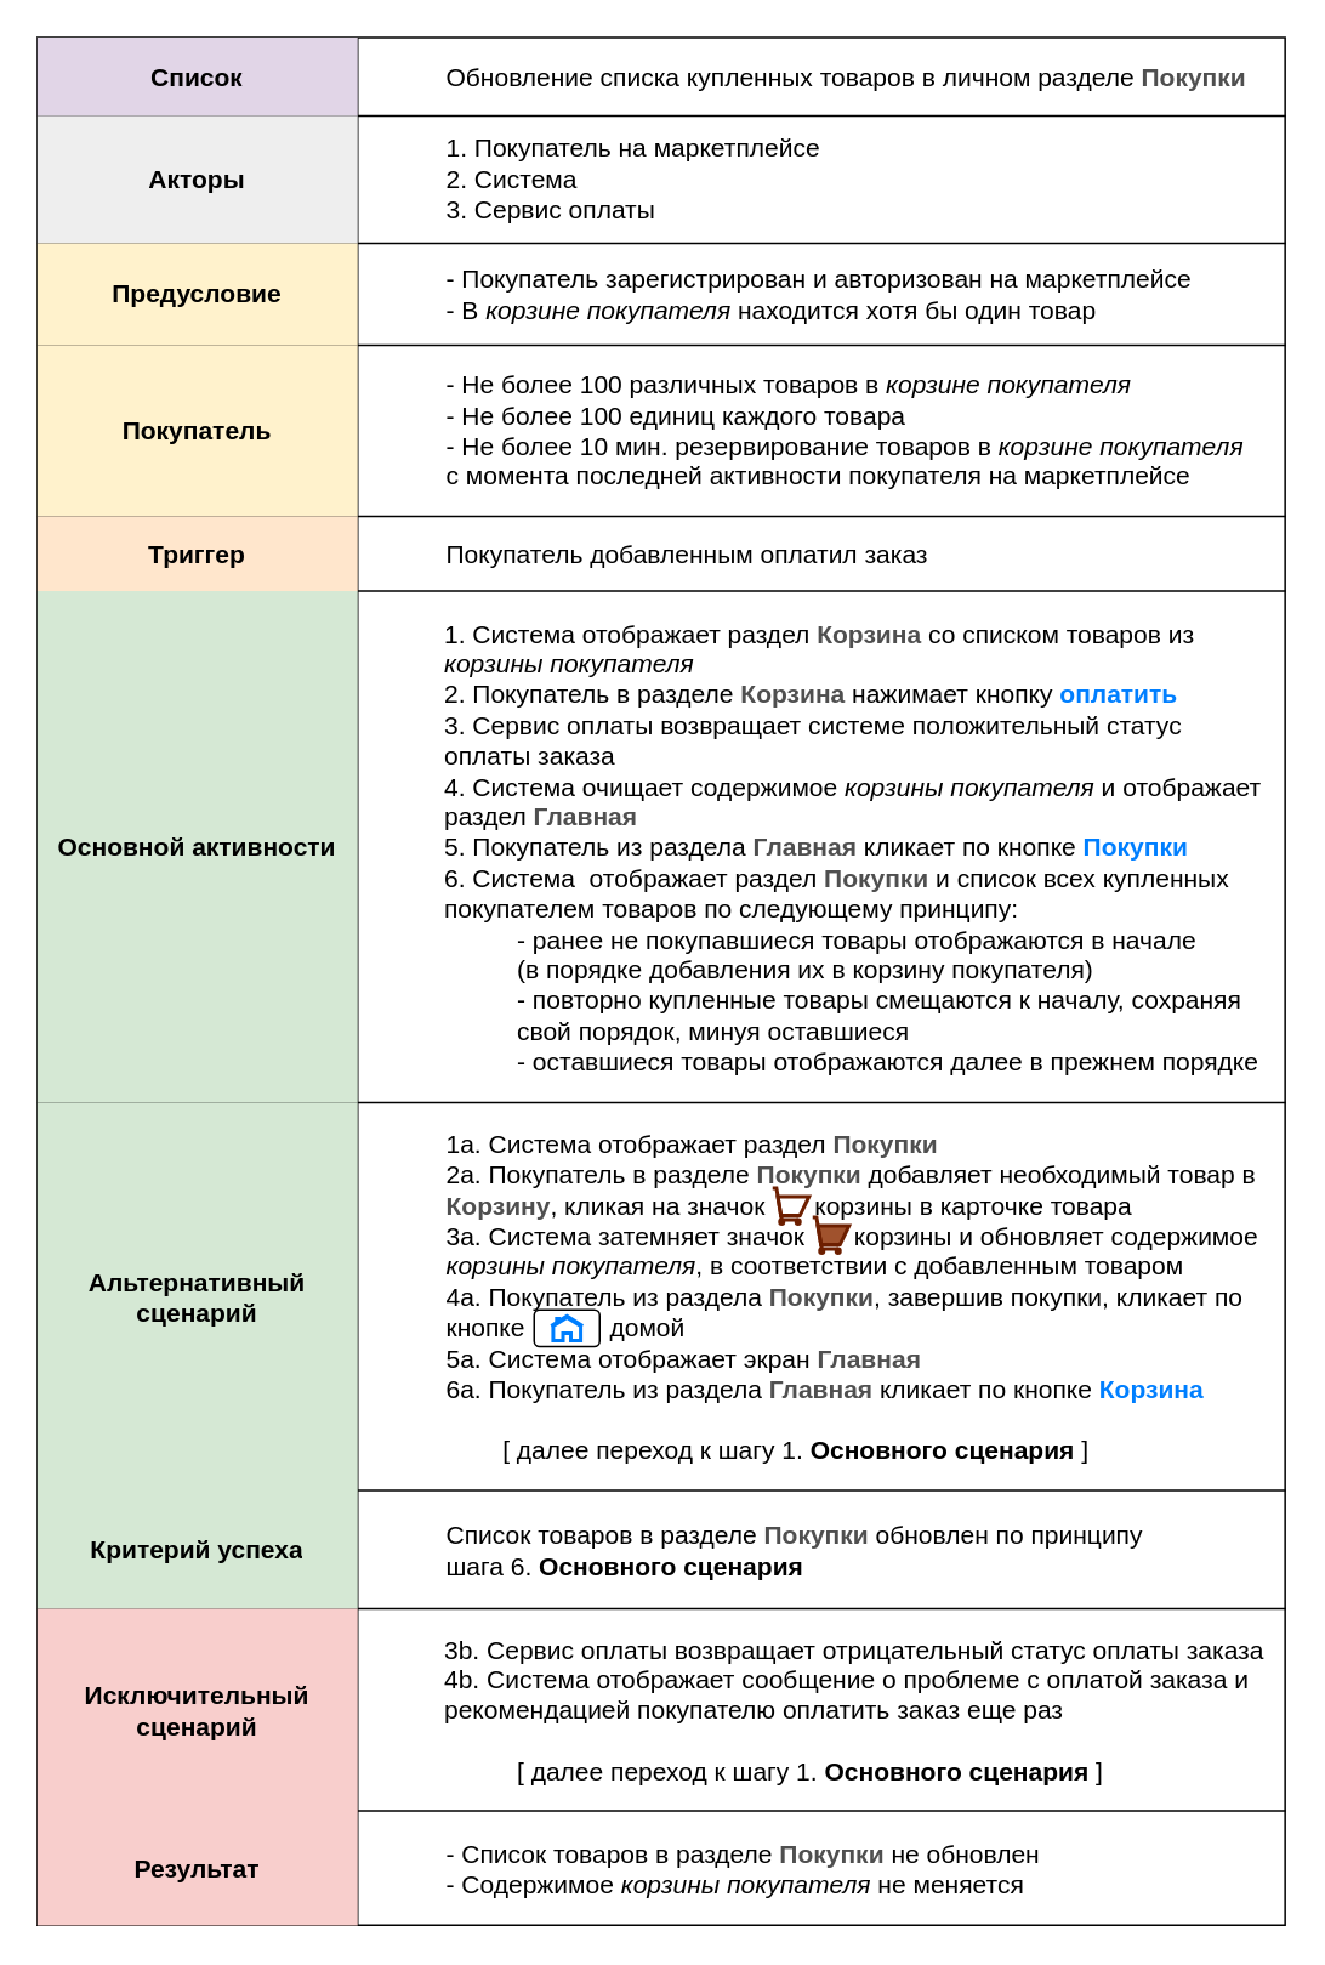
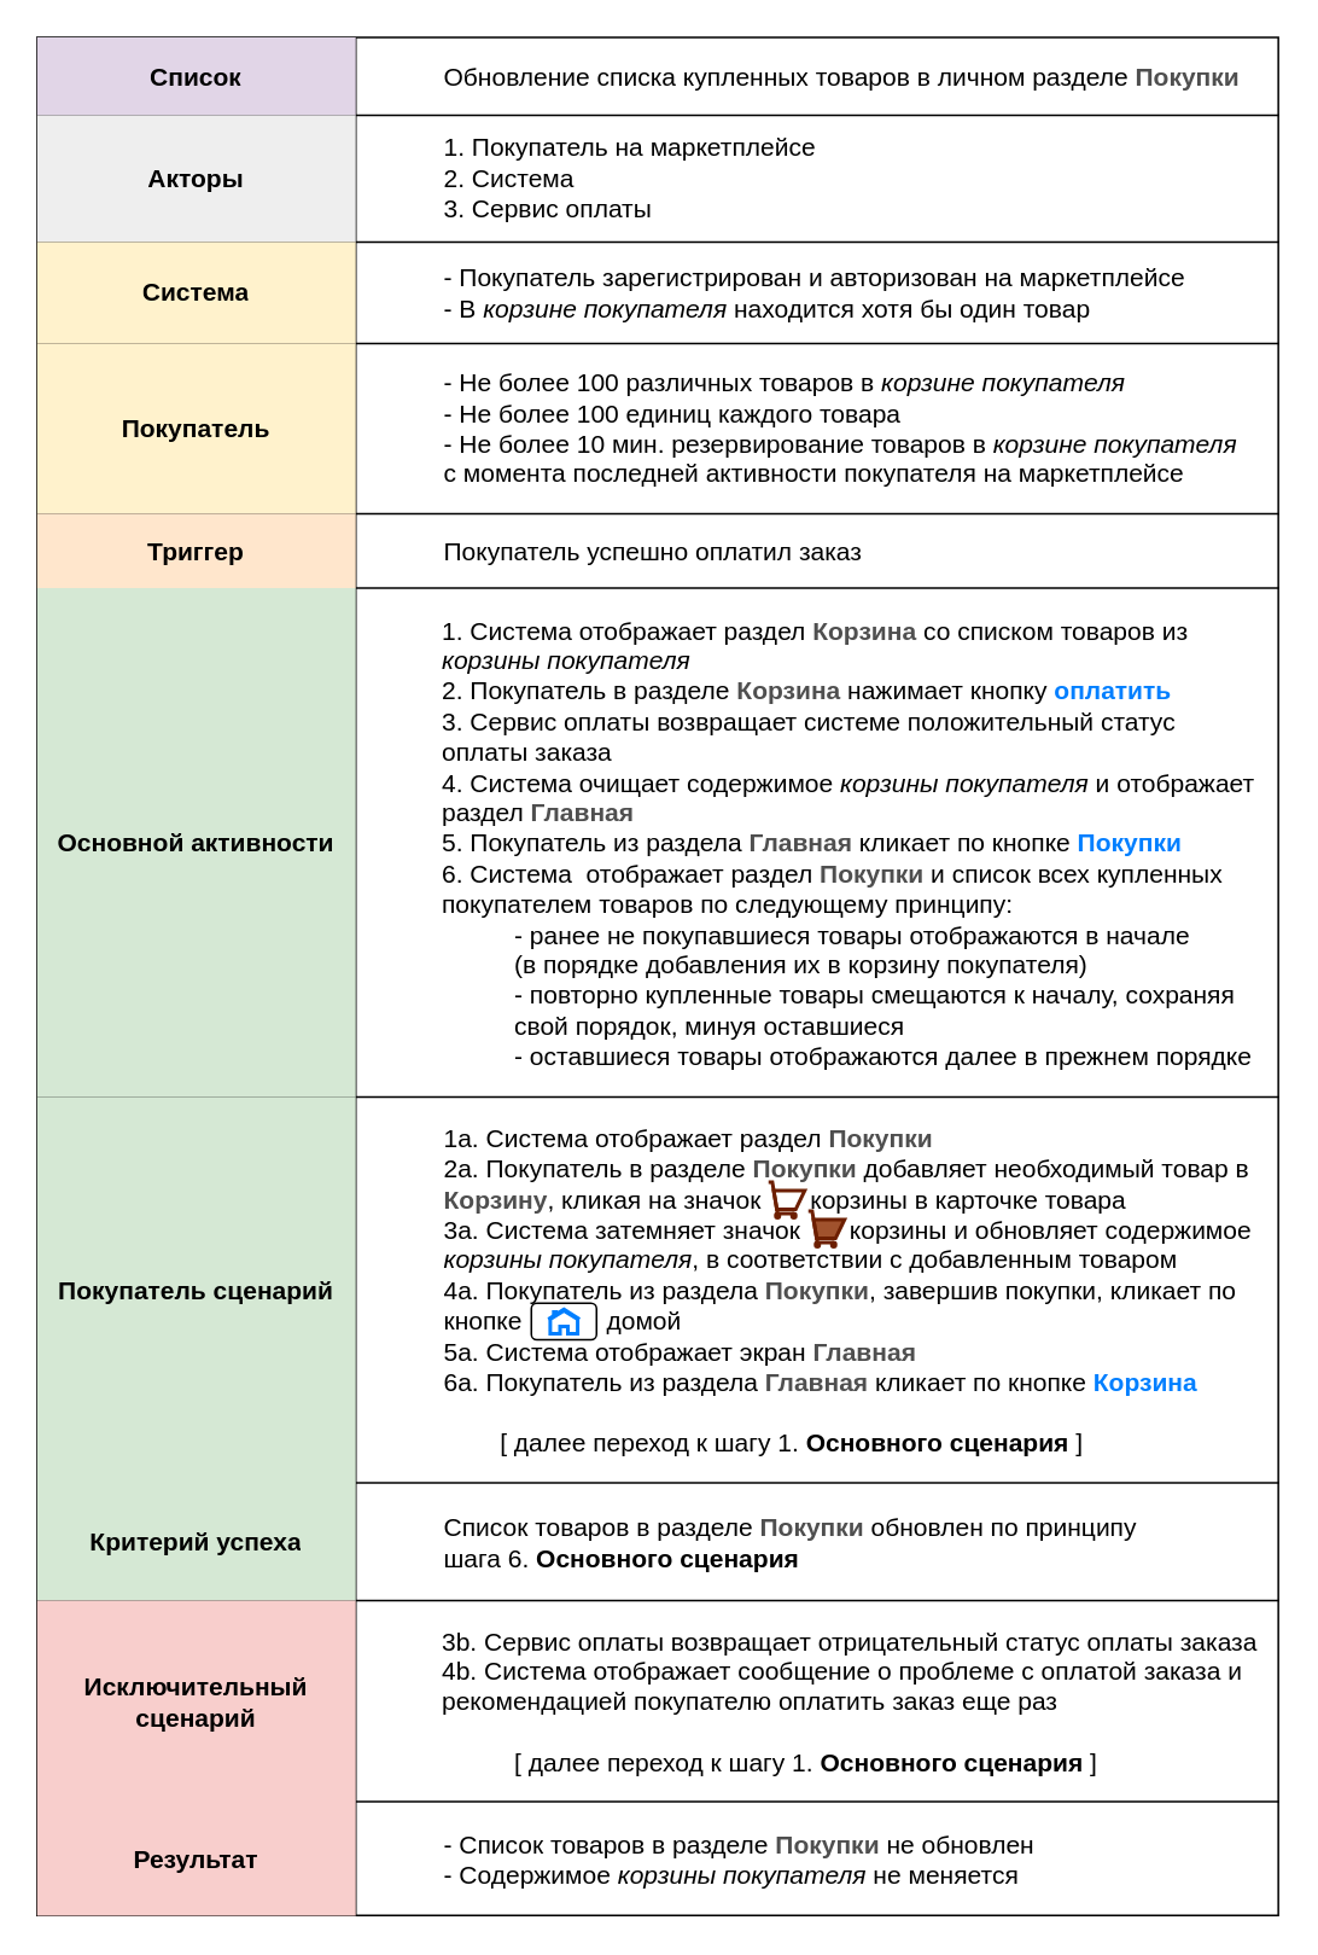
- <mxCell id="10" value="&lt;b&gt;&lt;font style=&quot;font-size: 14px;&quot;&gt;Предусловие&lt;/font&gt;&lt;/b&gt;" style="shape=partialRectangle;html=1;whiteSpace=wrap;connectable=0;strokeColor=#d6b656;overflow=hidden;fillColor=#fff2cc;top=0;left=0;bottom=0;right=0;pointerEvents=1;" parent="9" vertex="1"><mxGeometry width="176" height="56" as="geometry"><mxRectangle width="176" height="56" as="alternateBounds" /></mxGeometry></mxCell>
+ <mxCell id="10" value="&lt;b&gt;&lt;font style=&quot;font-size: 14px;&quot;&gt;Система&lt;/font&gt;&lt;/b&gt;" style="shape=partialRectangle;html=1;whiteSpace=wrap;connectable=0;strokeColor=#d6b656;overflow=hidden;fillColor=#fff2cc;top=0;left=0;bottom=0;right=0;pointerEvents=1;" parent="9" vertex="1"><mxGeometry width="176" height="56" as="geometry"><mxRectangle width="176" height="56" as="alternateBounds" /></mxGeometry></mxCell>
- <mxCell id="17" value="&lt;blockquote style=&quot;margin: 0 0 0 40px; border: none; padding: 0px;&quot;&gt;&lt;font style=&quot;font-size: 14px;&quot;&gt;Покупатель добавленным оплатил заказ&lt;/font&gt;&lt;/blockquote&gt;" style="shape=partialRectangle;html=1;whiteSpace=wrap;connectable=0;strokeColor=inherit;overflow=hidden;fillColor=none;top=0;left=0;bottom=0;right=0;pointerEvents=1;spacingLeft=7;spacingRight=7;align=left;" parent="15" vertex="1"><mxGeometry x="176" width="510" height="41" as="geometry"><mxRectangle width="510" height="41" as="alternateBounds" /></mxGeometry></mxCell>
+ <mxCell id="17" value="&lt;blockquote style=&quot;margin: 0 0 0 40px; border: none; padding: 0px;&quot;&gt;&lt;font style=&quot;font-size: 14px;&quot;&gt;Покупатель успешно оплатил заказ&lt;/font&gt;&lt;/blockquote&gt;" style="shape=partialRectangle;html=1;whiteSpace=wrap;connectable=0;strokeColor=inherit;overflow=hidden;fillColor=none;top=0;left=0;bottom=0;right=0;pointerEvents=1;spacingLeft=7;spacingRight=7;align=left;" parent="15" vertex="1"><mxGeometry x="176" width="510" height="41" as="geometry"><mxRectangle width="510" height="41" as="alternateBounds" /></mxGeometry></mxCell>
- <mxCell id="22" value="&lt;b&gt;&lt;font style=&quot;font-size: 14px;&quot;&gt;Альтернативный сценарий&lt;/font&gt;&lt;/b&gt;" style="shape=partialRectangle;html=1;whiteSpace=wrap;connectable=0;strokeColor=#82b366;overflow=hidden;fillColor=#d5e8d4;top=0;left=0;bottom=0;right=0;pointerEvents=1;" parent="21" vertex="1"><mxGeometry width="176" height="213" as="geometry"><mxRectangle width="176" height="213" as="alternateBounds" /></mxGeometry></mxCell>
+ <mxCell id="22" value="&lt;b&gt;&lt;font style=&quot;font-size: 14px;&quot;&gt;Покупатель сценарий&lt;/font&gt;&lt;/b&gt;" style="shape=partialRectangle;html=1;whiteSpace=wrap;connectable=0;strokeColor=#82b366;overflow=hidden;fillColor=#d5e8d4;top=0;left=0;bottom=0;right=0;pointerEvents=1;" parent="21" vertex="1"><mxGeometry width="176" height="213" as="geometry"><mxRectangle width="176" height="213" as="alternateBounds" /></mxGeometry></mxCell>
